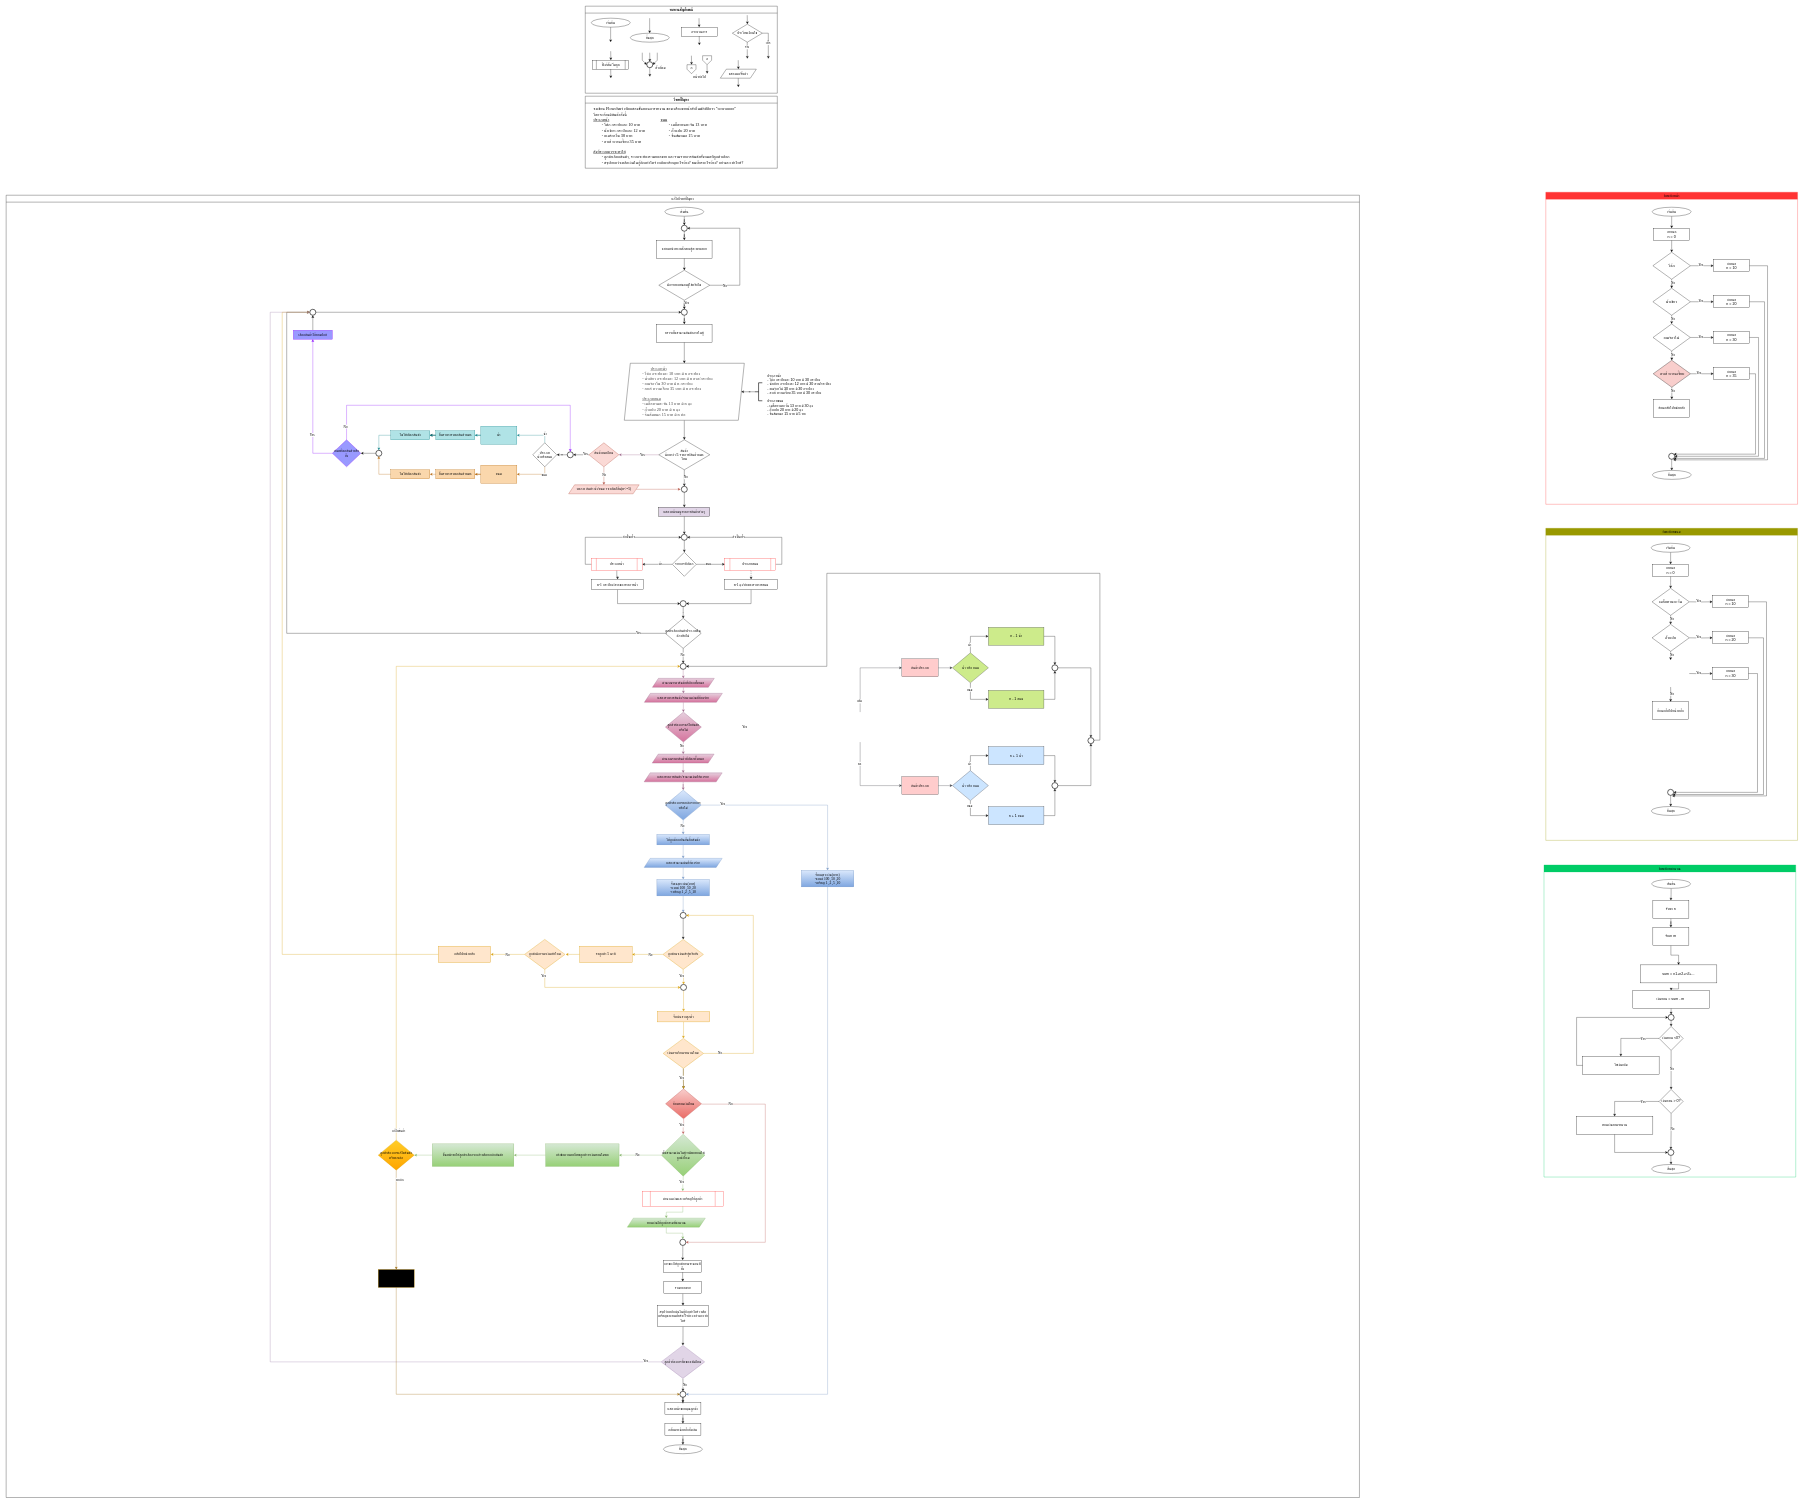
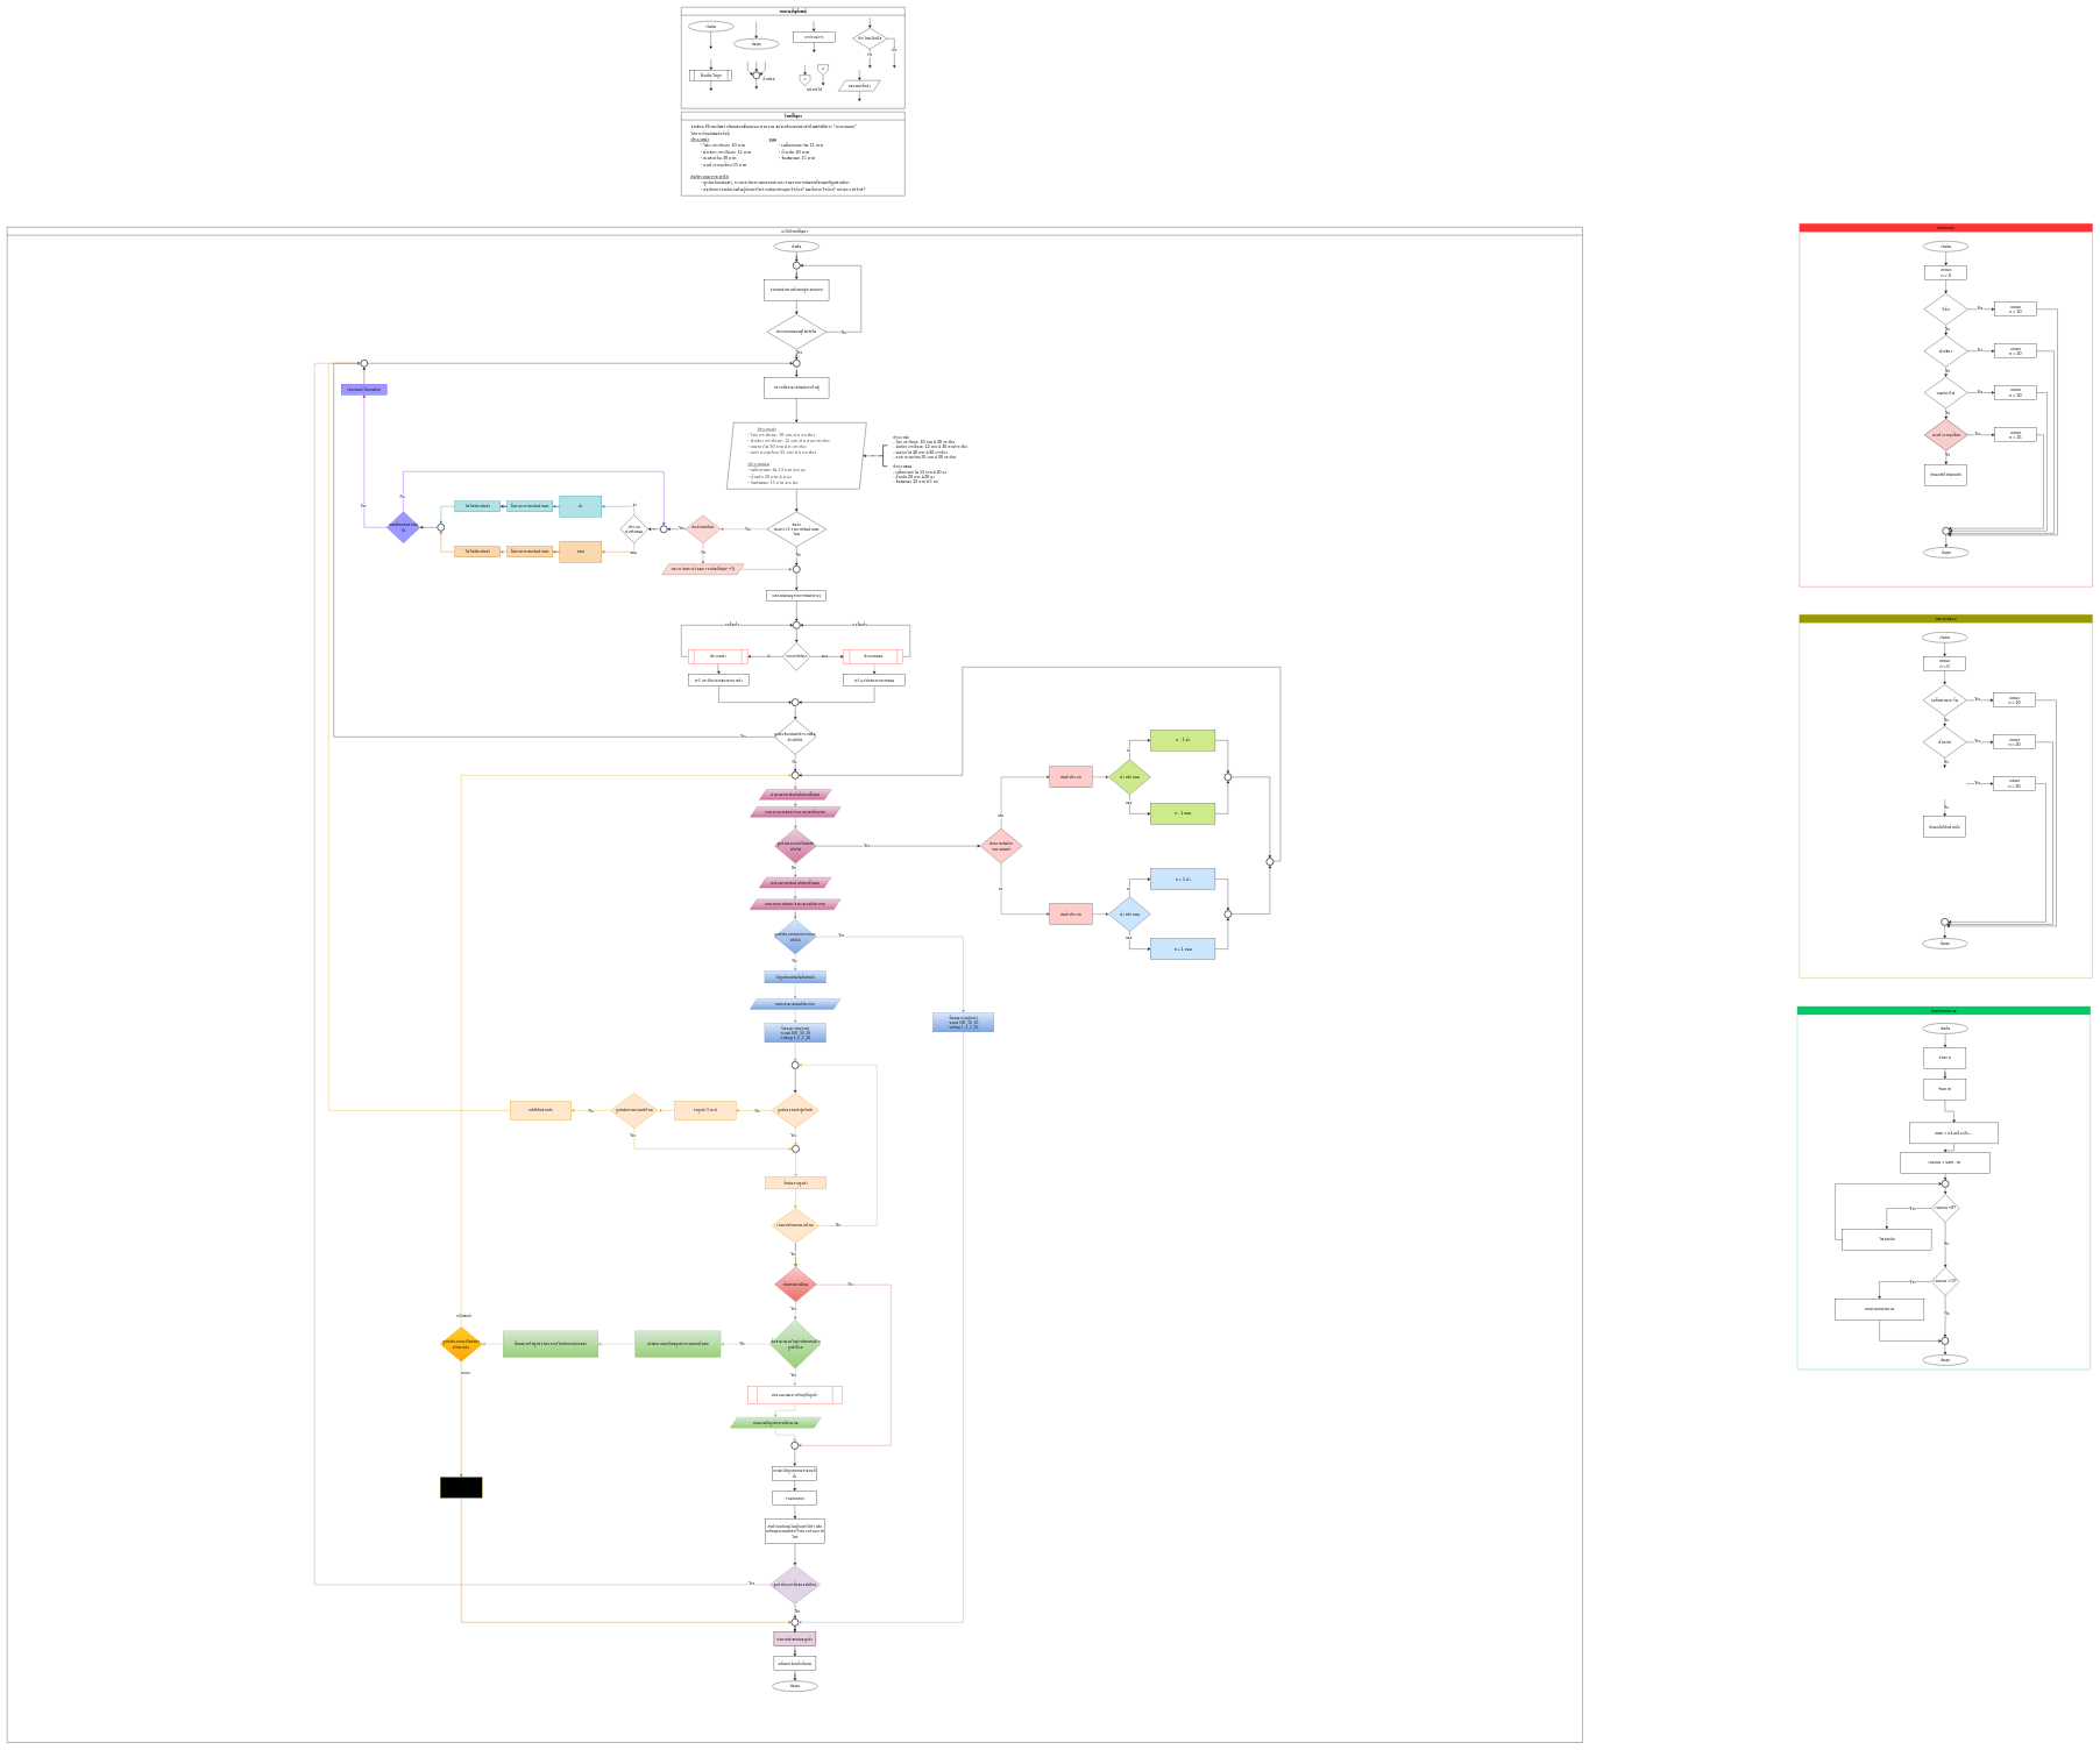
- <mxCell id="74" value="แสดงหน้าเมนูรายการสินค้าต่างๆ" style="rounded=0;whiteSpace=wrap;html=1;fontFamily=Sarabun;fontSource=https%3A%2F%2Ffonts.googleapis.com%2Fcss%3Ffamily%3DSarabun;fillColor=#e1d5e7;" parent="35" vertex="1"><mxGeometry x="2175" y="1040" width="170" height="30" as="geometry" /></mxCell>
+ <mxCell id="74" value="แสดงหน้าเมนูรายการสินค้าต่างๆ" style="rounded=0;whiteSpace=wrap;html=1;fontFamily=Sarabun;fontSource=https%3A%2F%2Ffonts.googleapis.com%2Fcss%3Ffamily%3DSarabun;" parent="35" vertex="1"><mxGeometry x="2175" y="1040" width="170" height="30" as="geometry" /></mxCell>
+ <mxCell id="100" style="edgeStyle=orthogonalEdgeStyle;rounded=0;orthogonalLoop=1;jettySize=auto;html=1;entryX=0;entryY=0.5;entryDx=0;entryDy=0;strokeColor=light-dark(#000000,#B181A0);" edge="1" parent="35" source="101" target="104"><mxGeometry relative="1" as="geometry" /></mxCell>
+ <mxCell id="104" value="ต้องการเพิ่ม/ลด&lt;div&gt;จำนวนสินค้า&lt;/div&gt;" style="rhombus;whiteSpace=wrap;html=1;fillColor=#ffcccc;strokeColor=#36393d;" parent="35" vertex="1"><mxGeometry x="2786" y="1722.5" width="120" height="100" as="geometry" /></mxCell>
- <mxCell id="169" value="ขึ้นหน้าจอให้ลูกค้าเลือกจะแก้าหลือยกเลิกสินค้า" style="rounded=0;whiteSpace=wrap;html=1;fillColor=#d5e8d4;gradientColor=#97d077;strokeColor=#82b366;" parent="35" vertex="1"><mxGeometry x="1420" y="3161.5" width="272" height="75" as="geometry" /></mxCell>
+ <mxCell id="169" value="ขึ้นหน้าจอให้ลูกค้าเลือกจะแก้ไขหรือยกเลิกสินค้า" style="rounded=0;whiteSpace=wrap;html=1;fillColor=#d5e8d4;gradientColor=#97d077;strokeColor=#82b366;" parent="35" vertex="1"><mxGeometry x="1420" y="3161.5" width="272" height="75" as="geometry" /></mxCell>
- <mxCell id="174" value="แสดงหน้าขอบคุณลูกค้า" style="rounded=0;whiteSpace=wrap;html=1;fontFamily=Sarabun;fontSource=https%3A%2F%2Ffonts.googleapis.com%2Fcss%3Ffamily%3DSarabun;" parent="35" vertex="1"><mxGeometry x="2195.38" y="4024" width="120" height="40" as="geometry" /></mxCell>
+ <mxCell id="174" value="แสดงหน้าขอบคุณลูกค้า" style="rounded=0;whiteSpace=wrap;html=1;fontFamily=Sarabun;fontSource=https%3A%2F%2Ffonts.googleapis.com%2Fcss%3Ffamily%3DSarabun;fillColor=#e6d0de;" parent="35" vertex="1"><mxGeometry x="2195.38" y="4024" width="120" height="40" as="geometry" /></mxCell>
